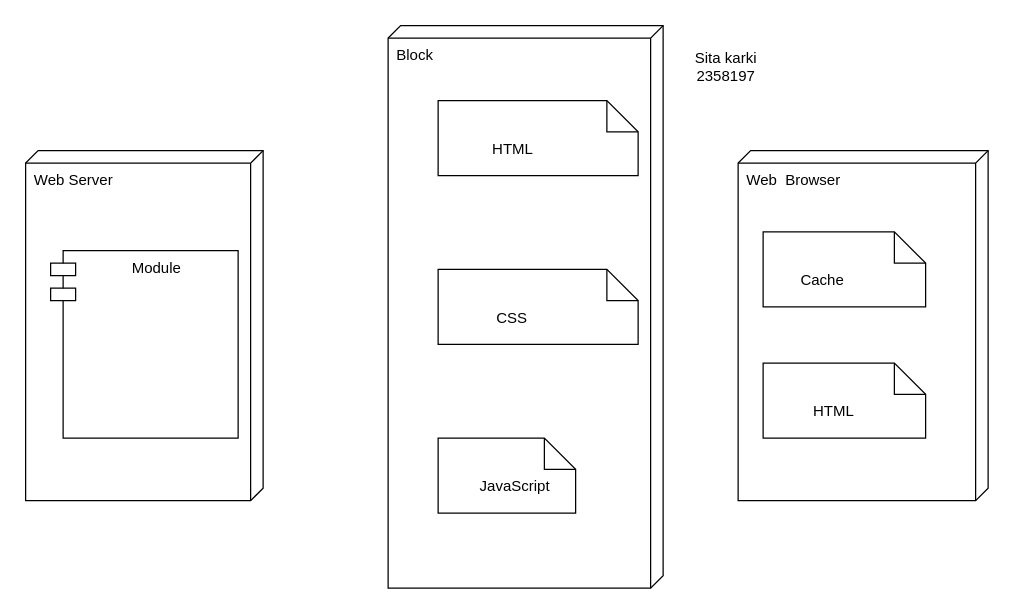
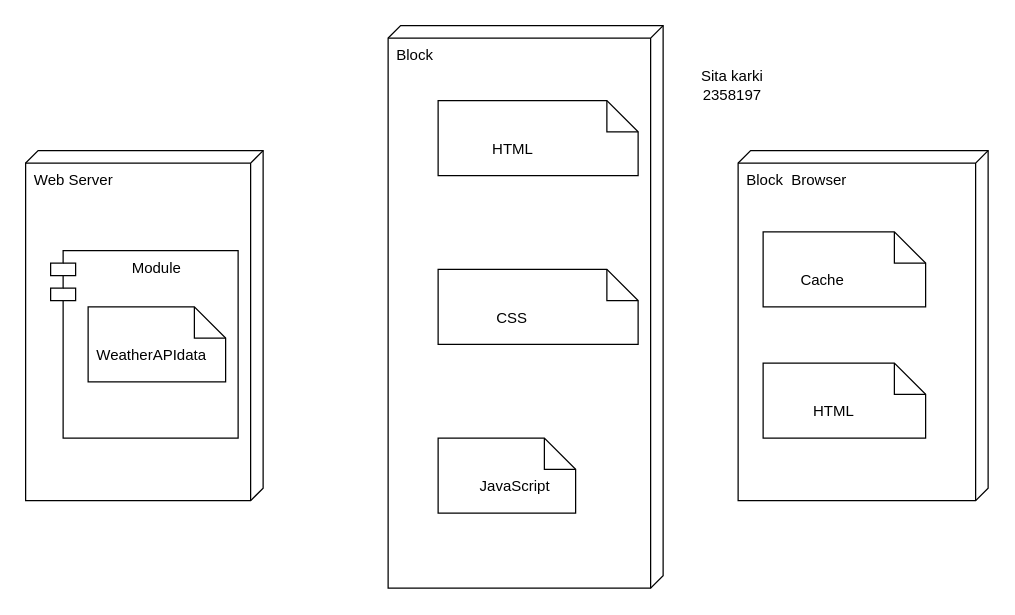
- <mxCell id="12" value="Sita karki&lt;br&gt;2358197" style="text;html=1;align=center;verticalAlign=middle;resizable=0;points=[];autosize=1;strokeColor=none;fillColor=none;" parent="1" vertex="1"><mxGeometry x="545" y="33" width="70" height="40" as="geometry" /></mxCell>
+ <mxCell id="12" value="Sita karki&lt;br&gt;2358197" style="text;html=1;align=center;verticalAlign=middle;resizable=0;points=[];autosize=1;strokeColor=none;fillColor=none;" parent="1" vertex="1"><mxGeometry x="550" y="48" width="70" height="40" as="geometry" /></mxCell>
- <mxCell id="9" value="Web &amp;nbsp;Browser" style="verticalAlign=top;align=left;shape=cube;size=10;direction=south;fontStyle=0;html=1;boundedLbl=1;spacingLeft=5;whiteSpace=wrap;" parent="1" vertex="1"><mxGeometry x="590" y="120" width="200" height="280" as="geometry" /></mxCell>
+ <mxCell id="9" value="Block &amp;nbsp;Browser" style="verticalAlign=top;align=left;shape=cube;size=10;direction=south;fontStyle=0;html=1;boundedLbl=1;spacingLeft=5;whiteSpace=wrap;" parent="1" vertex="1"><mxGeometry x="590" y="120" width="200" height="280" as="geometry" /></mxCell>
+ <mxCell id="4" value="WeatherAPIdata" style="shape=note2;boundedLbl=1;whiteSpace=wrap;html=1;size=25;verticalAlign=top;align=left;spacingLeft=5;" parent="1" vertex="1"><mxGeometry x="70" y="245" width="110" height="60" as="geometry" /></mxCell>
